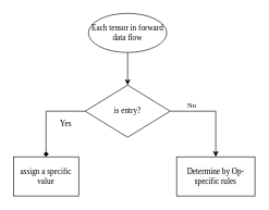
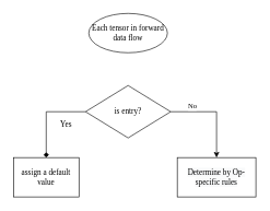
- <mxCell id="9" value="" style="edgeStyle=orthogonalEdgeStyle;rounded=0;orthogonalLoop=1;jettySize=auto;html=1;fontColor=#000000;fontFamily=Georgia;labelBorderColor=none;" edge="1" parent="1" source="10" target="5"><mxGeometry relative="1" as="geometry" /></mxCell>
- <mxCell id="6" value="&lt;div style=&quot;&quot;&gt;&lt;font&gt;&lt;span style=&quot;background-color: rgb(255, 255, 255);&quot;&gt;assign a specific value&lt;/span&gt;&lt;/font&gt;&lt;/div&gt;" style="rounded=0;whiteSpace=wrap;html=1;strokeColor=#000000;fontColor=#000000;align=center;fontFamily=Georgia;labelBorderColor=none;" vertex="1" parent="1"><mxGeometry x="20" y="240" width="100" height="60" as="geometry" /></mxCell>
+ <mxCell id="6" value="&lt;div style=&quot;&quot;&gt;&lt;font&gt;&lt;span style=&quot;background-color: rgb(255, 255, 255);&quot;&gt;assign a default value&lt;/span&gt;&lt;/font&gt;&lt;/div&gt;" style="rounded=0;whiteSpace=wrap;html=1;strokeColor=#000000;fontColor=#000000;align=center;fontFamily=Georgia;labelBorderColor=none;" vertex="1" parent="1"><mxGeometry x="20" y="240" width="100" height="60" as="geometry" /></mxCell>
